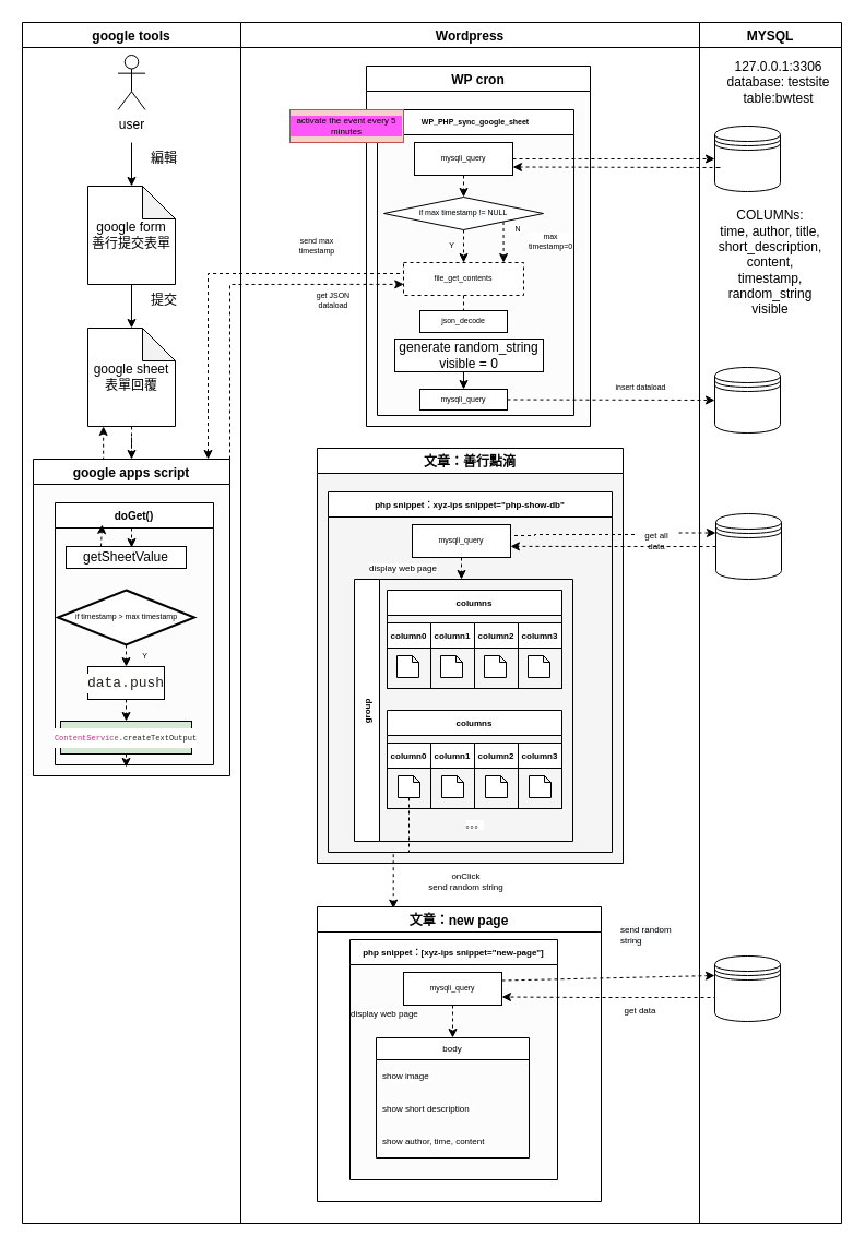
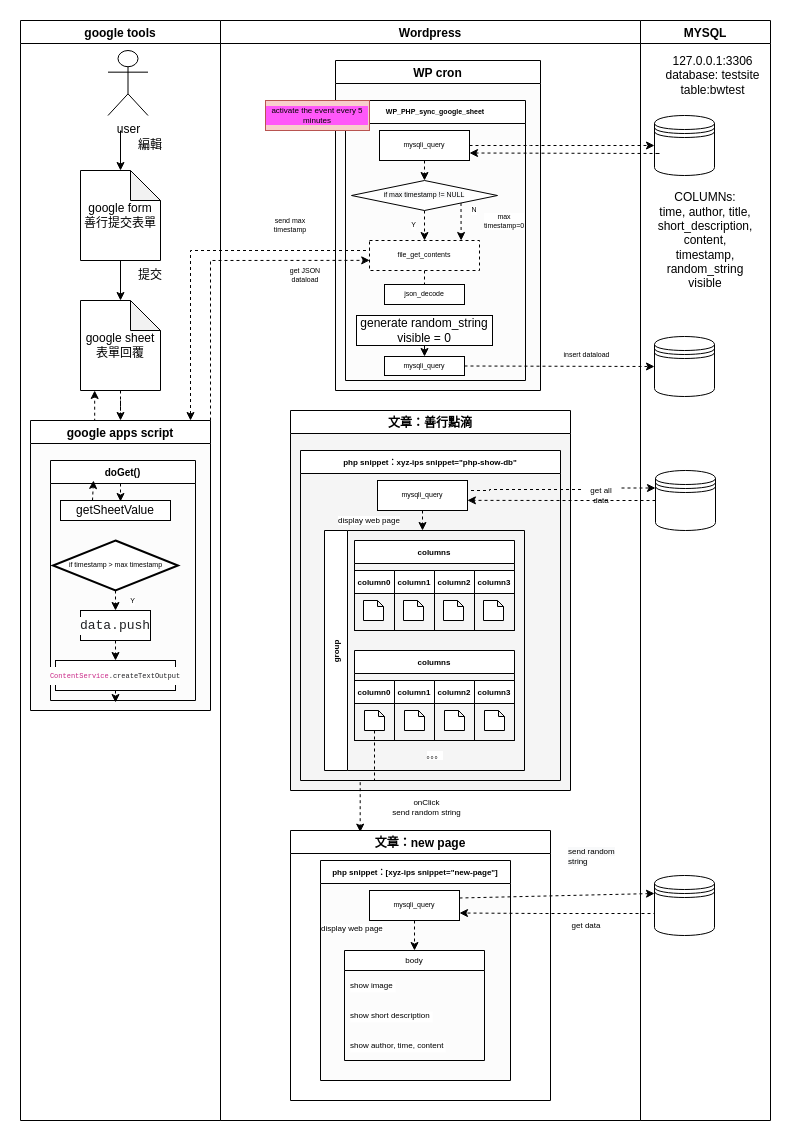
- <mxCell id="3" value="user" style="shape=umlActor;verticalLabelPosition=bottom;verticalAlign=top;html=1;outlineConnect=0;" parent="2" vertex="1"><mxGeometry x="87.5" y="30" width="25" height="50" as="geometry" /></mxCell>
+ <mxCell id="3" value="user" style="shape=umlActor;verticalLabelPosition=bottom;verticalAlign=top;html=1;outlineConnect=0;" parent="2" vertex="1"><mxGeometry x="87.5" y="30" width="40" height="65" as="geometry" /></mxCell>
- <mxCell id="37" value="generate random_string&lt;br&gt;visible = 0" style="rounded=0;whiteSpace=wrap;html=1;" vertex="1" parent="24"><mxGeometry x="16" y="210" width="136" height="30" as="geometry" /></mxCell>
+ <mxCell id="37" value="generate random_string&lt;br&gt;visible = 0" style="rounded=0;whiteSpace=wrap;html=1;" vertex="1" parent="24"><mxGeometry x="11" y="215" width="136" height="30" as="geometry" /></mxCell>
- <mxCell id="16" value="&lt;div style=&quot;color: rgb(60, 64, 67); background-color: rgb(255, 255, 254); font-family: &amp;quot;Roboto Mono&amp;quot;, Consolas, &amp;quot;Courier New&amp;quot;, monospace; font-size: 7px; line-height: 18px;&quot;&gt;&lt;span style=&quot;color: rgb(201, 39, 134); font-size: 7px;&quot;&gt;ContentService&lt;/span&gt;.&lt;span style=&quot;color: rgb(32, 33, 36); font-size: 7px;&quot;&gt;createTextOutput&lt;/span&gt;&lt;/div&gt;" style="rounded=0;whiteSpace=wrap;html=1;fontSize=4;align=center;fillColor=#d5e8d4;" parent="12" vertex="1"><mxGeometry x="5" y="200" width="120" height="30" as="geometry" /></mxCell>
+ <mxCell id="16" value="&lt;div style=&quot;color: rgb(60, 64, 67); background-color: rgb(255, 255, 254); font-family: &amp;quot;Roboto Mono&amp;quot;, Consolas, &amp;quot;Courier New&amp;quot;, monospace; font-size: 7px; line-height: 18px;&quot;&gt;&lt;span style=&quot;color: rgb(201, 39, 134); font-size: 7px;&quot;&gt;ContentService&lt;/span&gt;.&lt;span style=&quot;color: rgb(32, 33, 36); font-size: 7px;&quot;&gt;createTextOutput&lt;/span&gt;&lt;/div&gt;" style="rounded=0;whiteSpace=wrap;html=1;fontSize=4;align=center;" parent="12" vertex="1"><mxGeometry x="5" y="200" width="120" height="30" as="geometry" /></mxCell>
